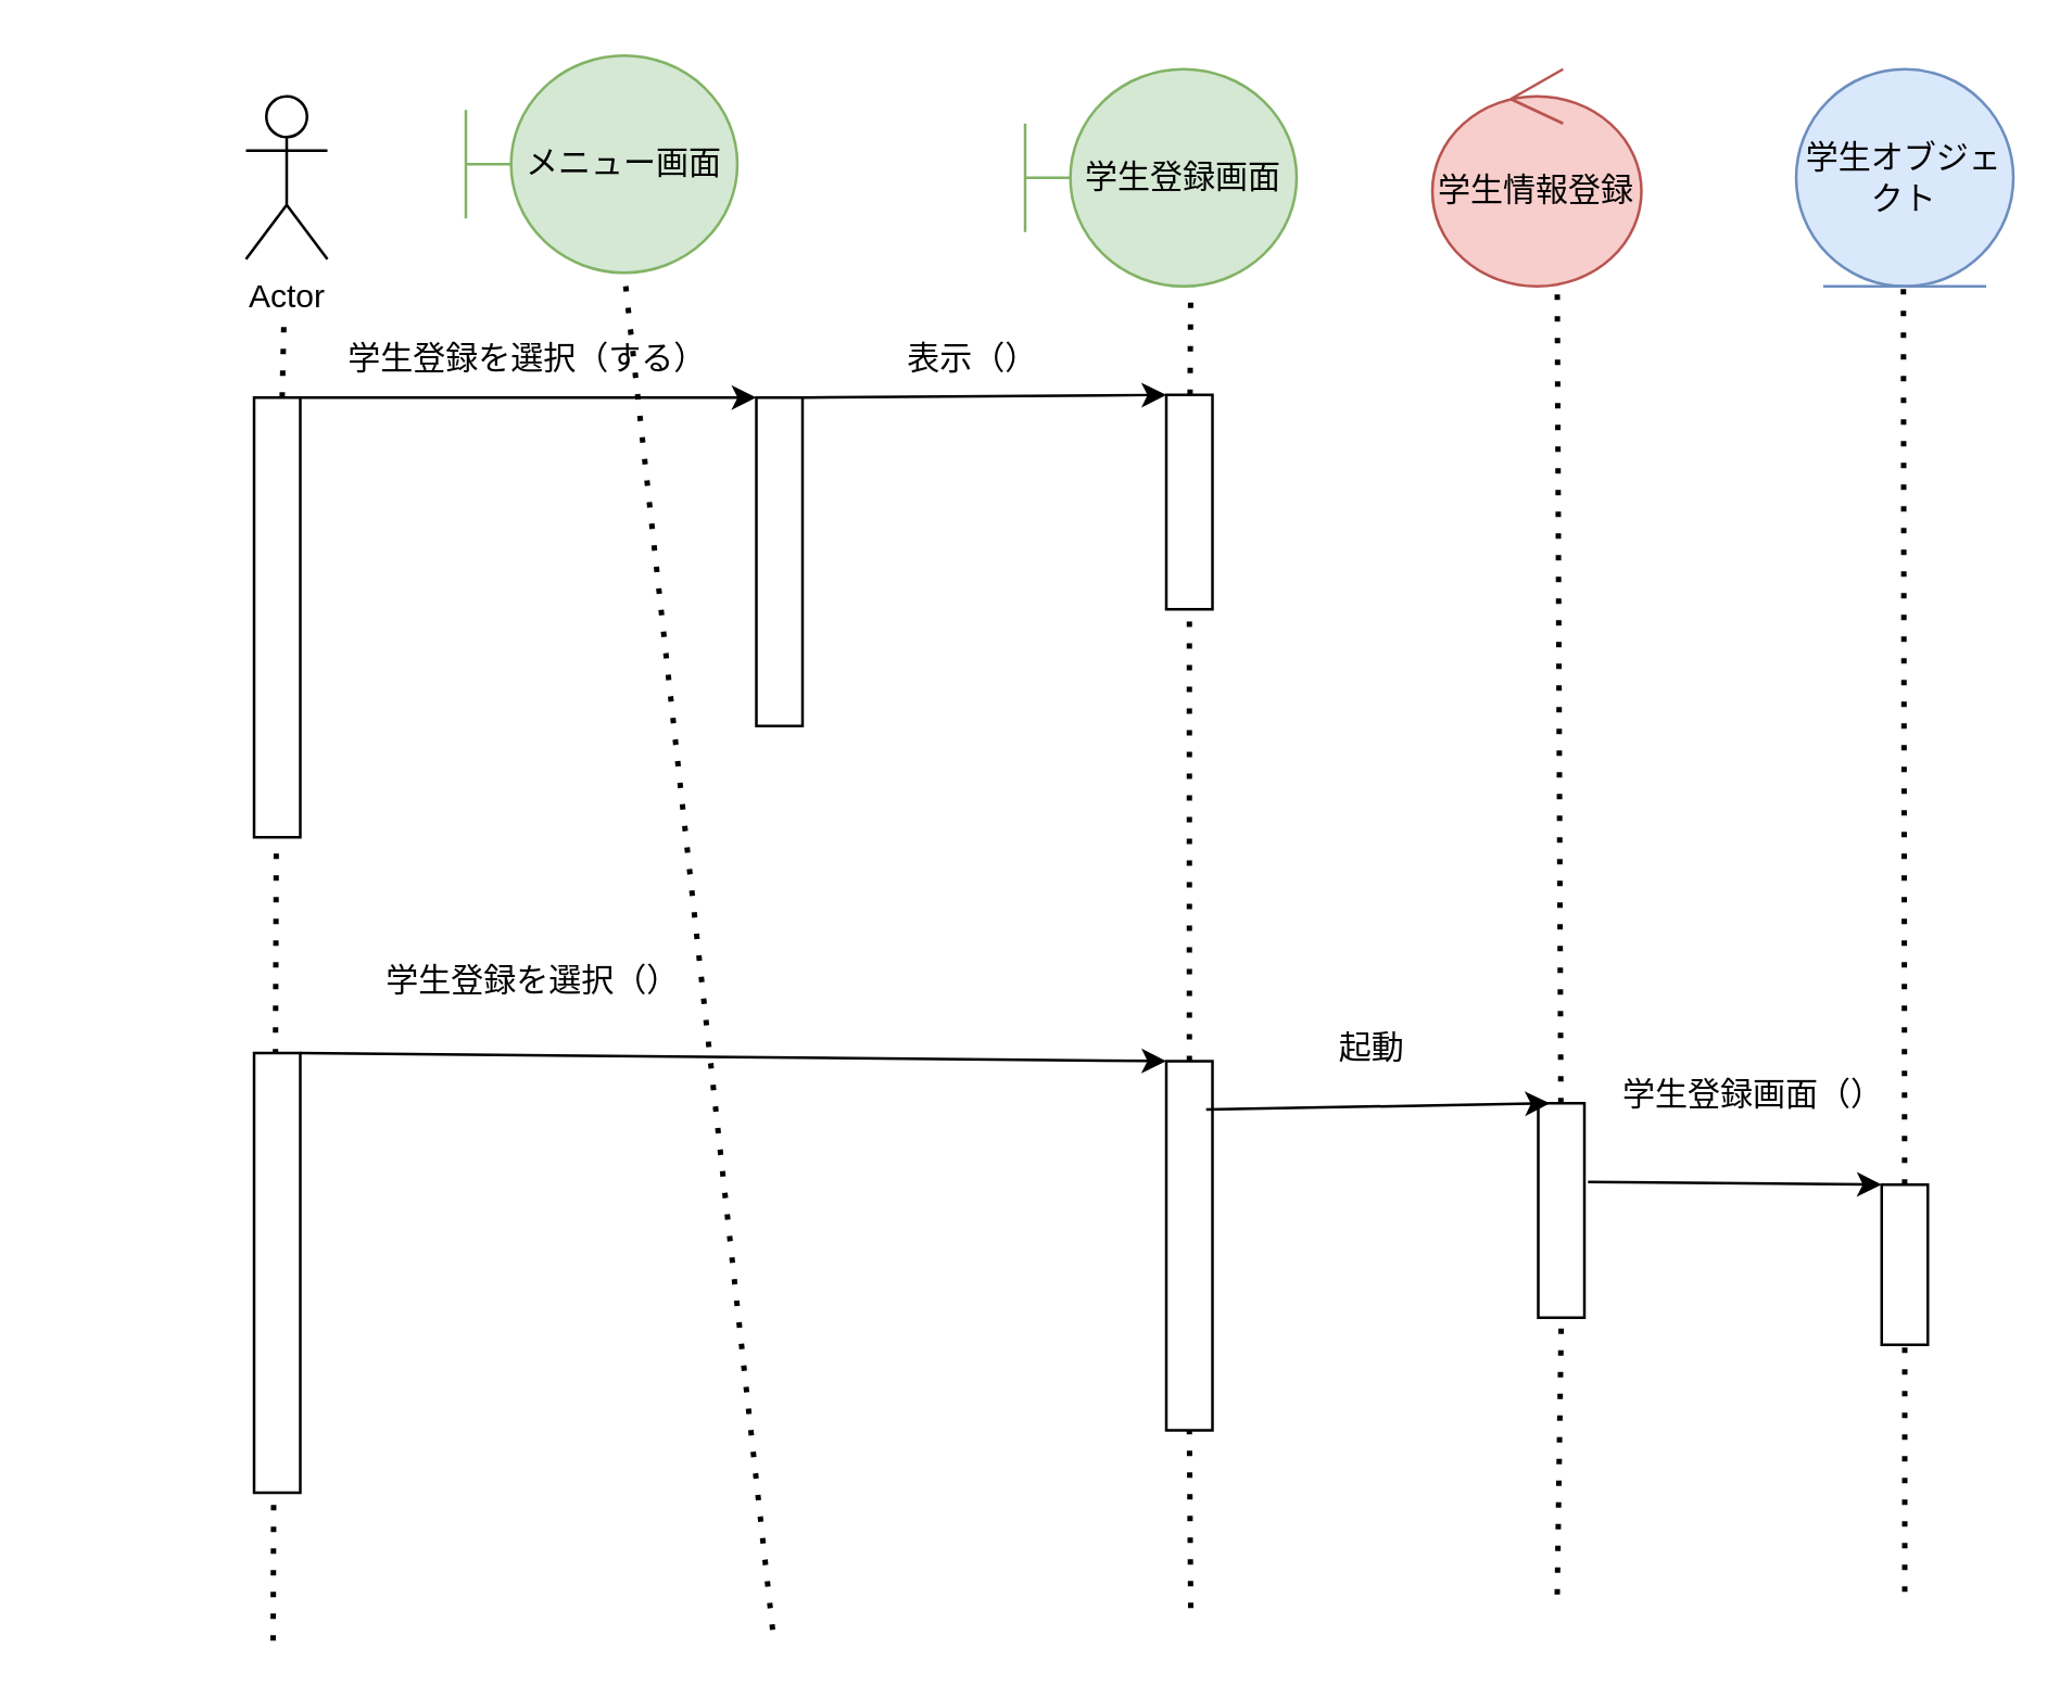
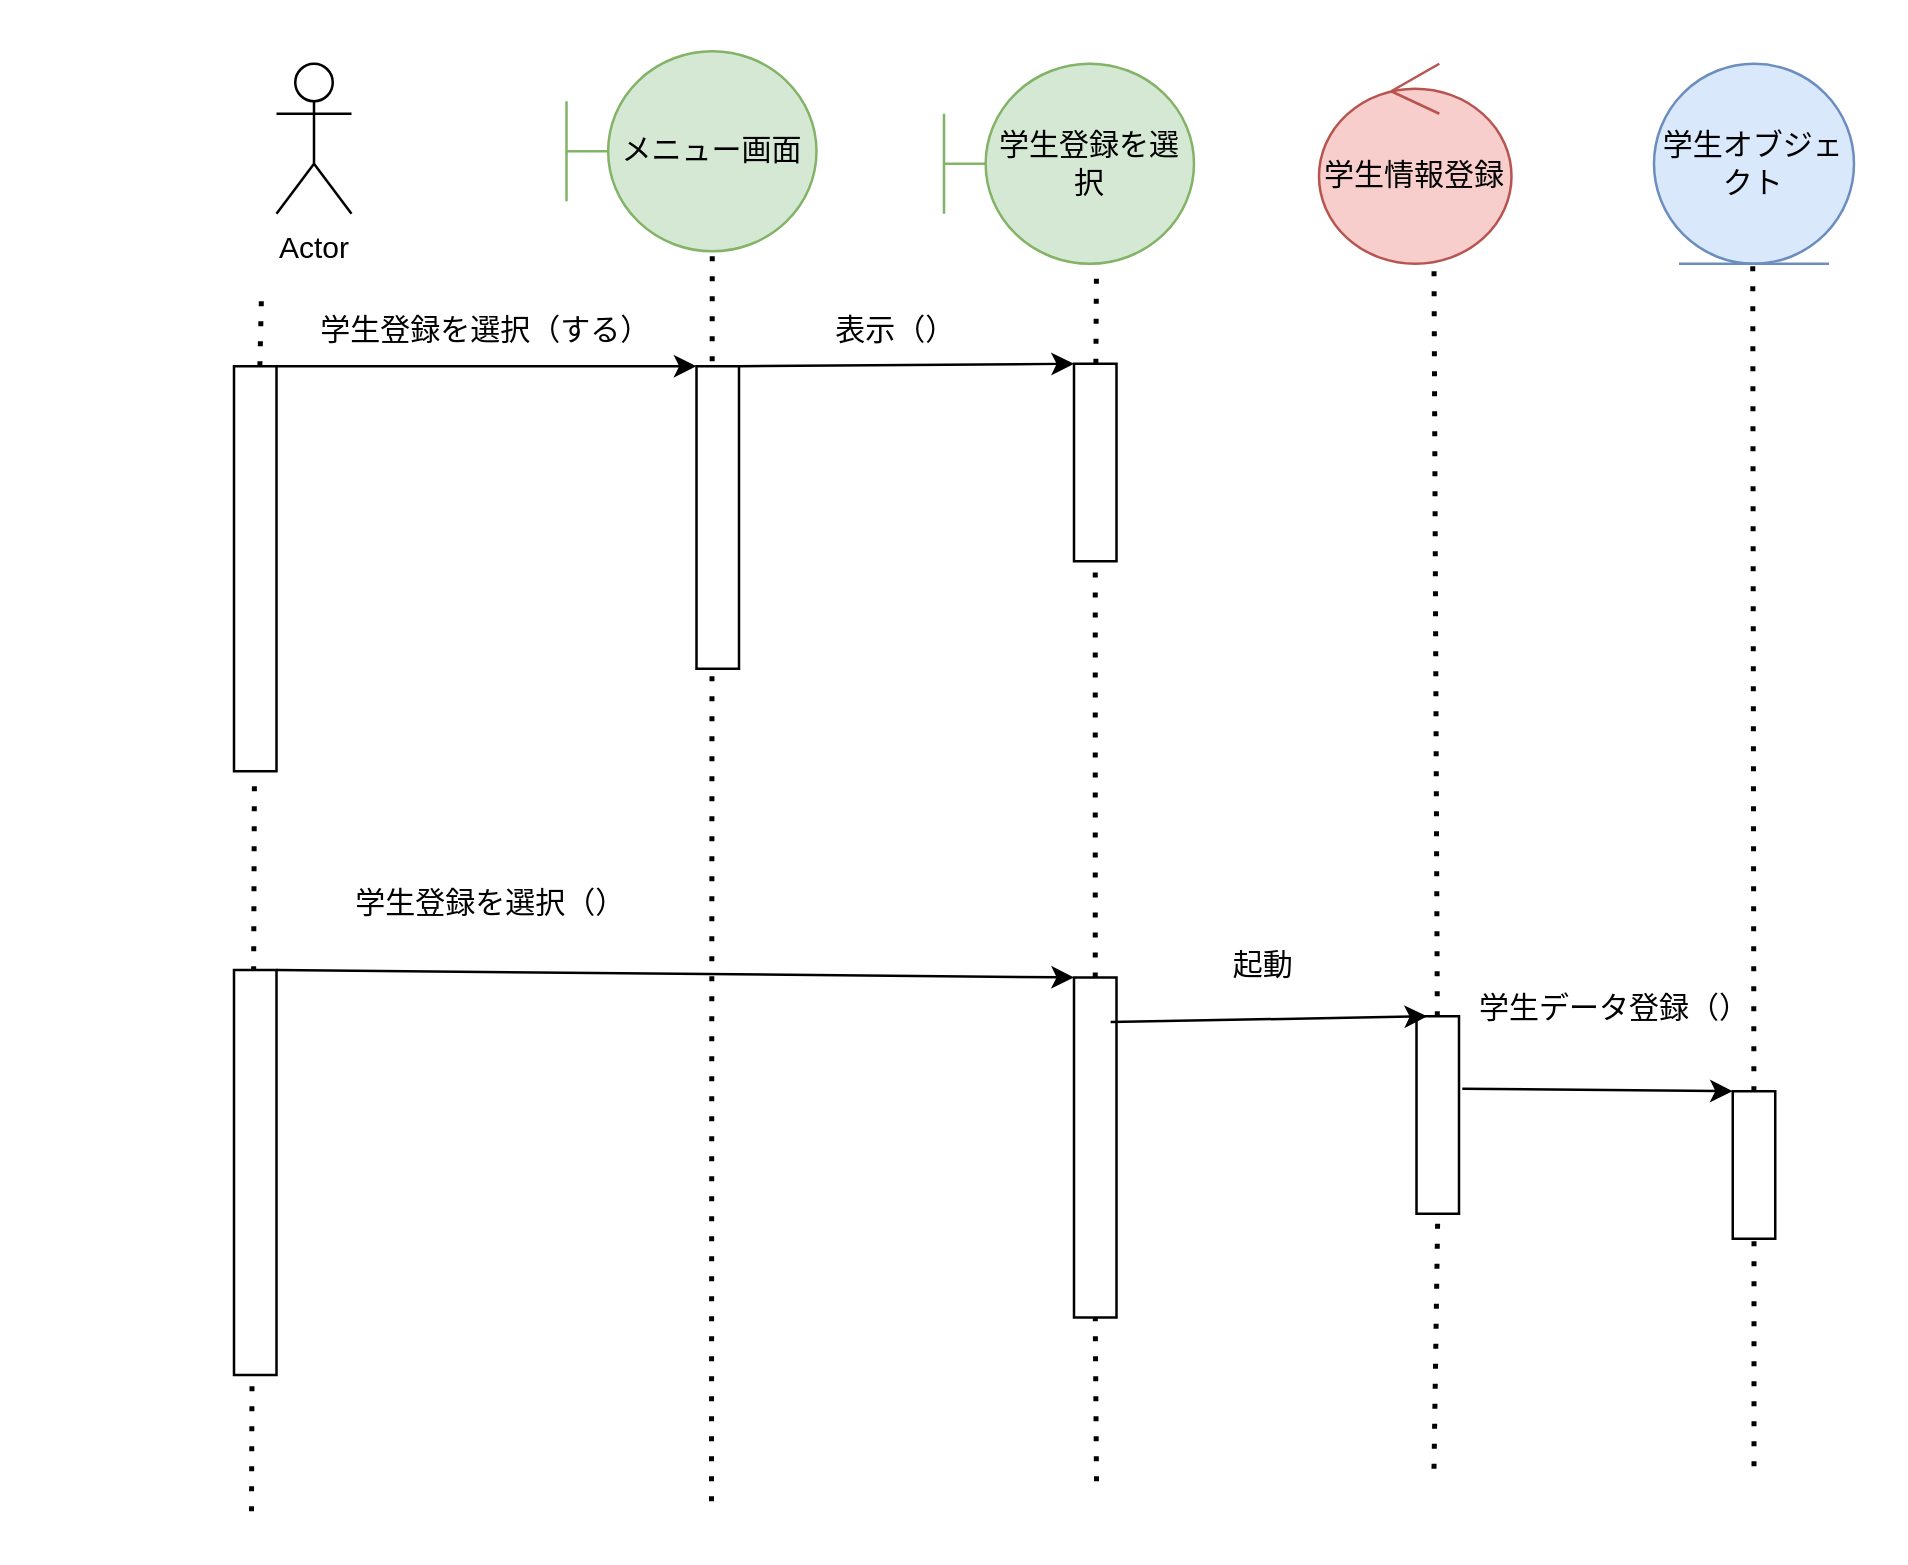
- <mxCell id="2" value="メニュー画面" style="shape=umlBoundary;whiteSpace=wrap;html=1;fillColor=#d5e8d4;strokeColor=#82b366;" vertex="1" parent="1"><mxGeometry x="171" y="20" width="100" height="80" as="geometry" /></mxCell>
+ <mxCell id="2" value="メニュー画面" style="shape=umlBoundary;whiteSpace=wrap;html=1;fillColor=#d5e8d4;strokeColor=#82b366;" vertex="1" parent="1"><mxGeometry x="226" y="20" width="100" height="80" as="geometry" /></mxCell>
- <mxCell id="6" value="Actor" style="shape=umlActor;verticalLabelPosition=bottom;verticalAlign=top;html=1;" vertex="1" parent="1"><mxGeometry x="90" y="35" width="30" height="60" as="geometry" /></mxCell>
+ <mxCell id="6" value="Actor" style="shape=umlActor;verticalLabelPosition=bottom;verticalAlign=top;html=1;" vertex="1" parent="1"><mxGeometry x="110" y="25" width="30" height="60" as="geometry" /></mxCell>
- <mxCell id="3" value="学生登録画面" style="shape=umlBoundary;whiteSpace=wrap;html=1;fillColor=#d5e8d4;strokeColor=#82b366;" vertex="1" parent="1"><mxGeometry x="377" y="25" width="100" height="80" as="geometry" /></mxCell>
+ <mxCell id="3" value="学生登録を選択" style="shape=umlBoundary;whiteSpace=wrap;html=1;fillColor=#d5e8d4;strokeColor=#82b366;" vertex="1" parent="1"><mxGeometry x="377" y="25" width="100" height="80" as="geometry" /></mxCell>
- <mxCell id="33" value="学生登録画面（）" style="text;html=1;align=center;verticalAlign=middle;whiteSpace=wrap;rounded=0;" vertex="1" parent="1"><mxGeometry x="579" y="387" width="133" height="32" as="geometry" /></mxCell>
+ <mxCell id="33" value="学生データ登録（）" style="text;html=1;align=center;verticalAlign=middle;whiteSpace=wrap;rounded=0;" vertex="1" parent="1"><mxGeometry x="579" y="387" width="133" height="32" as="geometry" /></mxCell>
